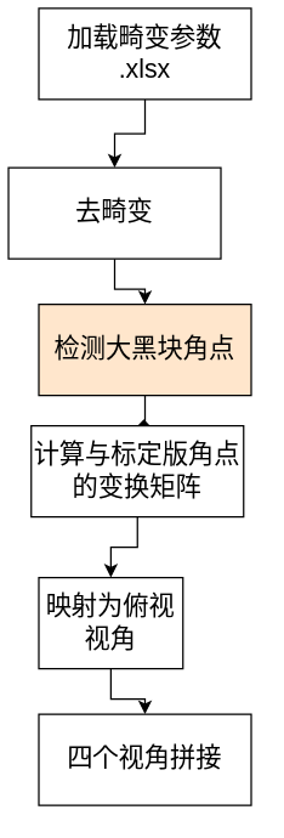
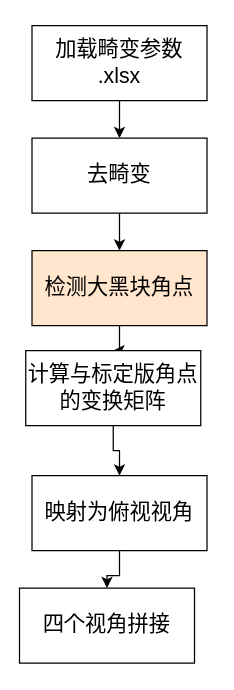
- <mxCell id="3" value="&lt;font style=&quot;font-size: 17px;&quot;&gt;加载畸变参数&lt;/font&gt;&lt;div&gt;&lt;font style=&quot;font-size: 17px;&quot;&gt;.xlsx&lt;/font&gt;&lt;/div&gt;" style="rounded=0;whiteSpace=wrap;html=1;" vertex="1" parent="1"><mxGeometry x="25" y="5" width="140" height="60" as="geometry" /></mxCell>
+ <mxCell id="3" value="&lt;font style=&quot;font-size: 17px;&quot;&gt;加载畸变参数&lt;/font&gt;&lt;div&gt;&lt;font style=&quot;font-size: 17px;&quot;&gt;.xlsx&lt;/font&gt;&lt;/div&gt;" style="rounded=0;whiteSpace=wrap;html=1;" vertex="1" parent="1"><mxGeometry x="25" y="20" width="140" height="60" as="geometry" /></mxCell>
- <mxCell id="5" value="&lt;span style=&quot;font-size: 17px;&quot;&gt;去畸变&lt;/span&gt;" style="rounded=0;whiteSpace=wrap;html=1;" vertex="1" parent="1"><mxGeometry x="5" y="110" width="140" height="60" as="geometry" /></mxCell>
+ <mxCell id="5" value="&lt;span style=&quot;font-size: 17px;&quot;&gt;去畸变&lt;/span&gt;" style="rounded=0;whiteSpace=wrap;html=1;" vertex="1" parent="1"><mxGeometry x="25" y="110" width="140" height="60" as="geometry" /></mxCell>
- <mxCell id="6" value="" style="edgeStyle=orthogonalEdgeStyle;rounded=0;orthogonalLoop=1;jettySize=auto;html=1;endArrow=diamond;" edge="1" parent="1" source="7" target="9"><mxGeometry relative="1" as="geometry" /></mxCell>
+ <mxCell id="6" value="" style="edgeStyle=orthogonalEdgeStyle;rounded=0;orthogonalLoop=1;jettySize=auto;html=1;" edge="1" parent="1" source="7" target="9"><mxGeometry relative="1" as="geometry" /></mxCell>
- <mxCell id="11" value="&lt;span style=&quot;font-size: 17px;&quot;&gt;映射为俯视视角&lt;/span&gt;" style="rounded=0;whiteSpace=wrap;html=1;" vertex="1" parent="1"><mxGeometry x="25" y="380" width="95" height="60" as="geometry" /></mxCell>
+ <mxCell id="11" value="&lt;span style=&quot;font-size: 17px;&quot;&gt;映射为俯视视角&lt;/span&gt;" style="rounded=0;whiteSpace=wrap;html=1;" vertex="1" parent="1"><mxGeometry x="25" y="380" width="140" height="60" as="geometry" /></mxCell>
- <mxCell id="12" value="&lt;span style=&quot;font-size: 17px;&quot;&gt;四个视角拼接&lt;/span&gt;" style="rounded=0;whiteSpace=wrap;html=1;" vertex="1" parent="1"><mxGeometry x="25" y="470" width="140" height="60" as="geometry" /></mxCell>
+ <mxCell id="12" value="&lt;span style=&quot;font-size: 17px;&quot;&gt;四个视角拼接&lt;/span&gt;" style="rounded=0;whiteSpace=wrap;html=1;" vertex="1" parent="1"><mxGeometry x="15" y="470" width="140" height="60" as="geometry" /></mxCell>
